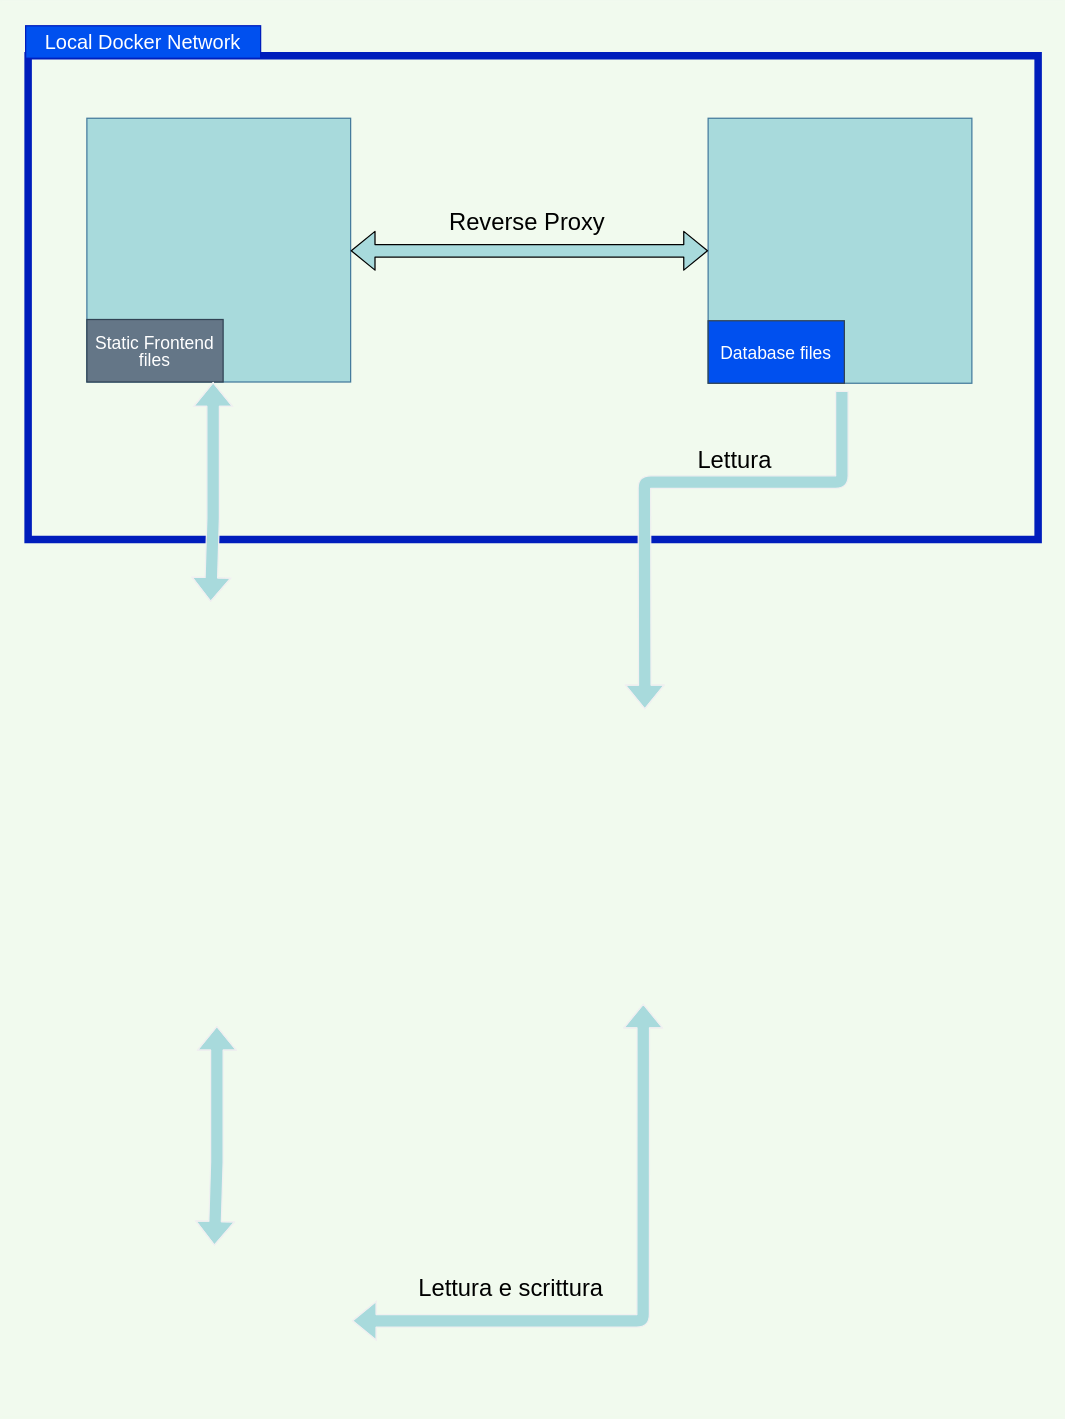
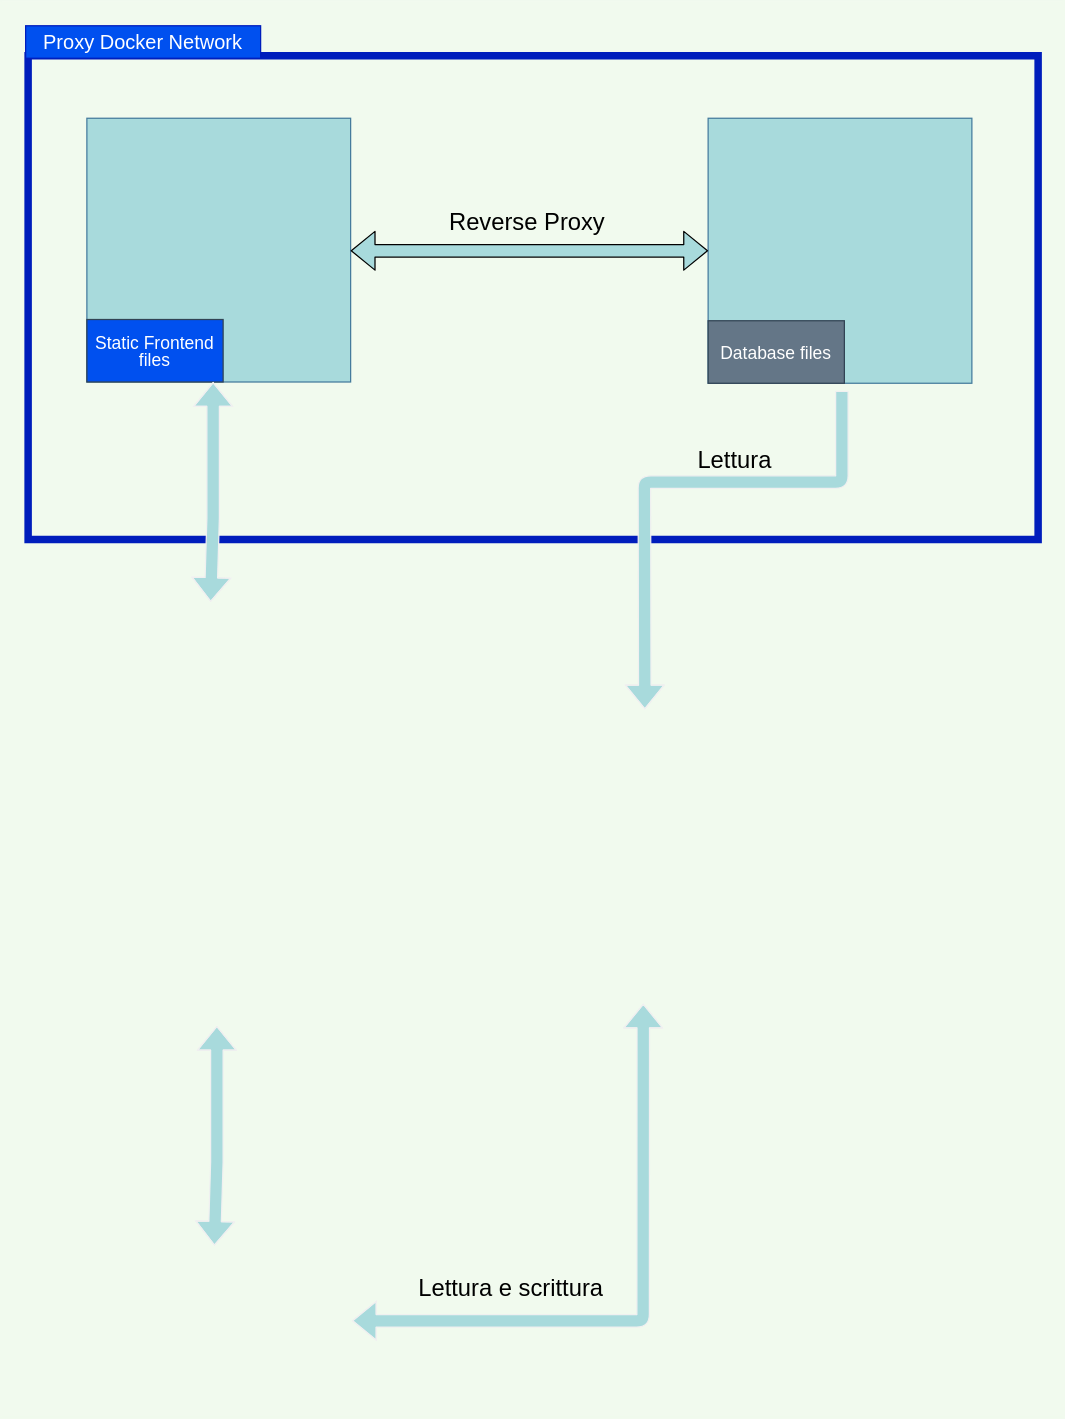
- <mxCell id="12" value="&lt;font style=&quot;font-size: 16px&quot;&gt;Local Docker Network&lt;/font&gt;" style="rounded=0;whiteSpace=wrap;html=1;shadow=0;glass=0;sketch=0;strokeWidth=1;strokeColor=#001DBC;fillColor=#0050ef;fontColor=#ffffff;" vertex="1" parent="1"><mxGeometry x="20" y="20" width="188" height="26" as="geometry" /></mxCell>
+ <mxCell id="12" value="&lt;font style=&quot;font-size: 16px&quot;&gt;Proxy Docker Network&lt;/font&gt;" style="rounded=0;whiteSpace=wrap;html=1;shadow=0;glass=0;sketch=0;strokeWidth=1;strokeColor=#001DBC;fillColor=#0050ef;fontColor=#ffffff;" vertex="1" parent="1"><mxGeometry x="20" y="20" width="188" height="26" as="geometry" /></mxCell>
- <mxCell id="5" value="&lt;p style=&quot;line-height: 100% ; font-size: 14px&quot;&gt;Static Frontend &lt;br&gt;files&lt;/p&gt;" style="rounded=0;whiteSpace=wrap;html=1;strokeColor=#314354;gradientDirection=north;fillColor=#647687;fontColor=#ffffff;" vertex="1" parent="1"><mxGeometry x="69" y="255" width="109" height="50" as="geometry" /></mxCell>
+ <mxCell id="5" value="&lt;p style=&quot;line-height: 100% ; font-size: 14px&quot;&gt;Static Frontend &lt;br&gt;files&lt;/p&gt;" style="rounded=0;whiteSpace=wrap;html=1;strokeColor=#314354;gradientDirection=north;fillColor=#0050ef;fontColor=#ffffff;" vertex="1" parent="1"><mxGeometry x="69" y="255" width="109" height="50" as="geometry" /></mxCell>
- <mxCell id="10" value="&lt;p style=&quot;line-height: 100% ; font-size: 14px&quot;&gt;Database files&lt;/p&gt;" style="rounded=0;whiteSpace=wrap;html=1;strokeColor=#314354;gradientDirection=north;fillColor=#0050ef;fontColor=#ffffff;" vertex="1" parent="1"><mxGeometry x="566" y="256" width="109" height="50" as="geometry" /></mxCell>
+ <mxCell id="10" value="&lt;p style=&quot;line-height: 100% ; font-size: 14px&quot;&gt;Database files&lt;/p&gt;" style="rounded=0;whiteSpace=wrap;html=1;strokeColor=#314354;gradientDirection=north;fillColor=#647687;fontColor=#ffffff;" vertex="1" parent="1"><mxGeometry x="566" y="256" width="109" height="50" as="geometry" /></mxCell>
